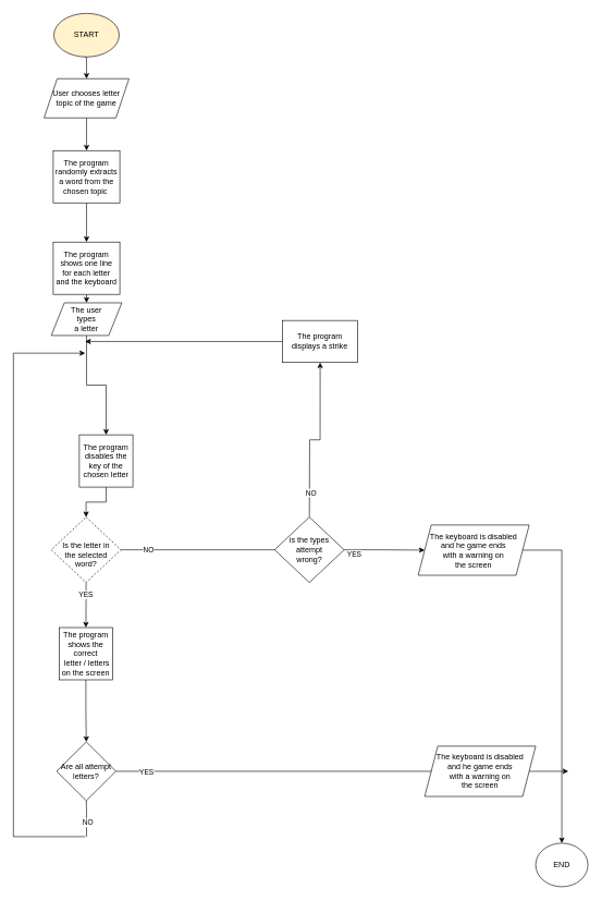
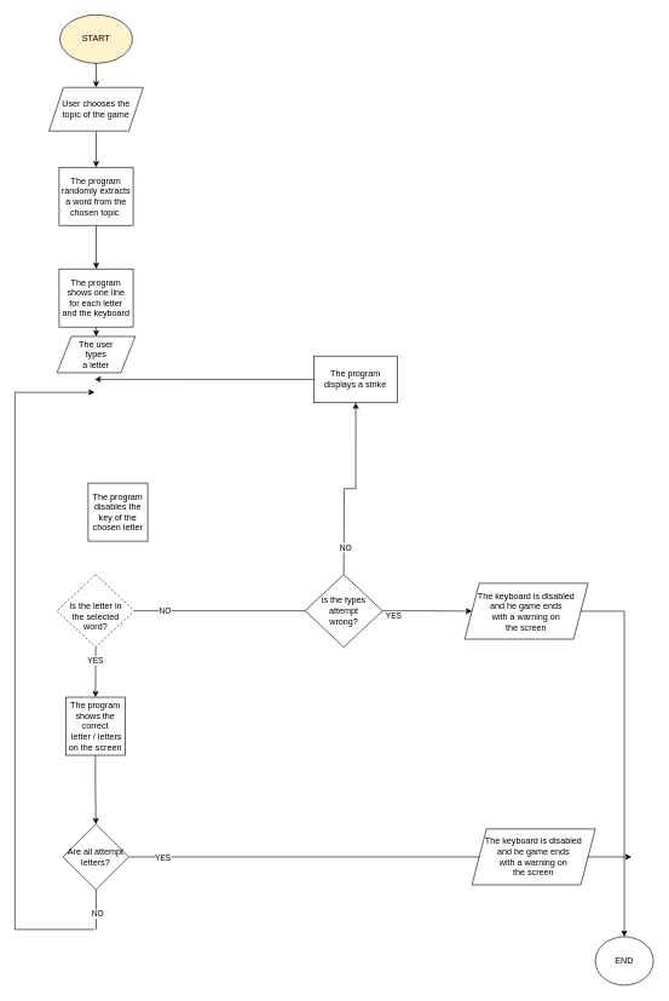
- <mxCell id="11" value="User chooses letter &lt;br&gt;topic of the game" style="shape=parallelogram;perimeter=parallelogramPerimeter;whiteSpace=wrap;html=1;fixedSize=1;" parent="1" vertex="1"><mxGeometry x="67" y="120" width="130" height="60" as="geometry" /></mxCell>
+ <mxCell id="11" value="User chooses the &lt;br&gt;topic of the game" style="shape=parallelogram;perimeter=parallelogramPerimeter;whiteSpace=wrap;html=1;fixedSize=1;" parent="1" vertex="1"><mxGeometry x="67" y="120" width="130" height="60" as="geometry" /></mxCell>
- <mxCell id="35" style="edgeStyle=orthogonalEdgeStyle;rounded=0;orthogonalLoop=1;jettySize=auto;html=1;entryX=0.5;entryY=0;entryDx=0;entryDy=0;" edge="1" parent="1" source="9" target="34"><mxGeometry relative="1" as="geometry"><mxPoint x="132" y="618" as="sourcePoint" /><mxPoint x="131.33" y="791" as="targetPoint" /></mxGeometry></mxCell>
- <mxCell id="8" style="edgeStyle=orthogonalEdgeStyle;rounded=0;orthogonalLoop=1;jettySize=auto;html=1;entryX=0.5;entryY=0;entryDx=0;entryDy=0;" parent="1" source="34" target="15" edge="1"><mxGeometry relative="1" as="geometry" /></mxCell>
